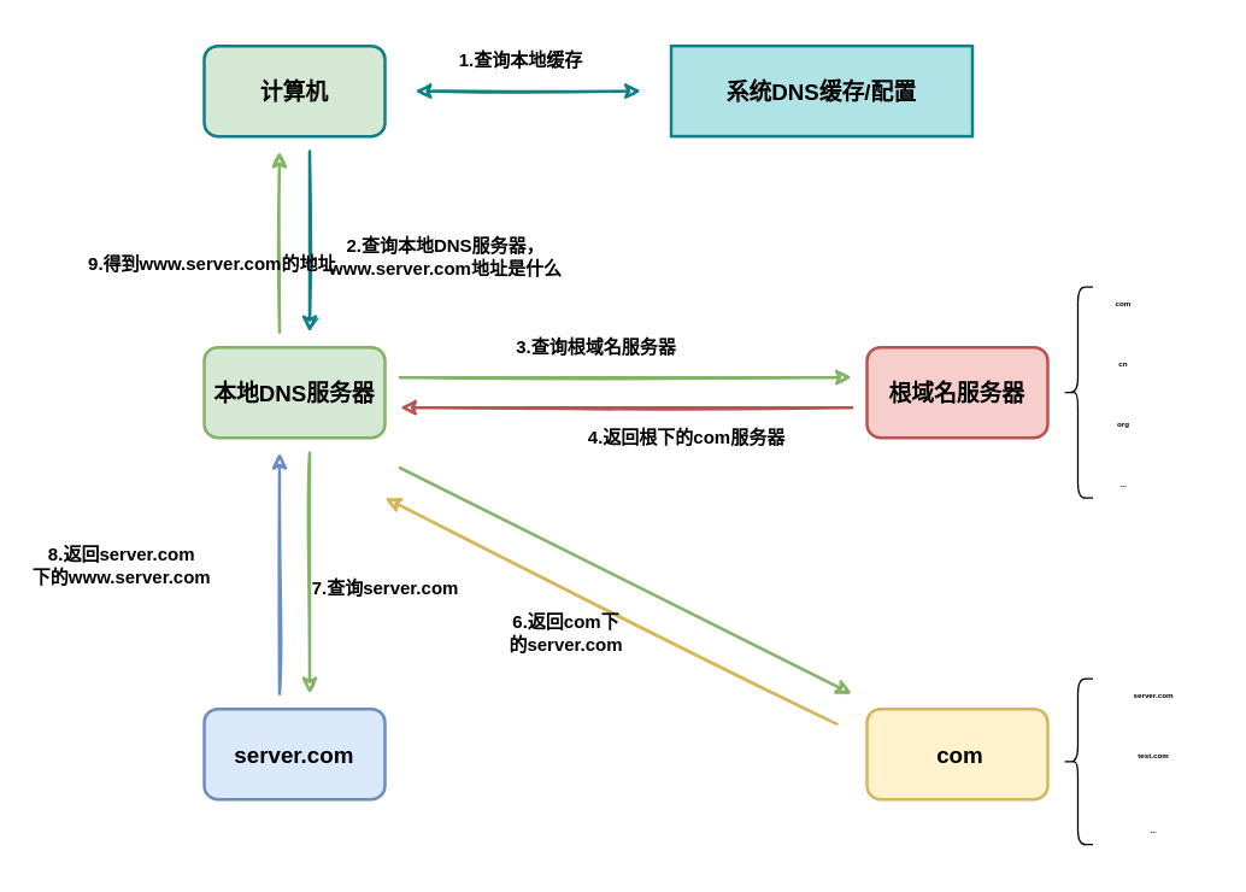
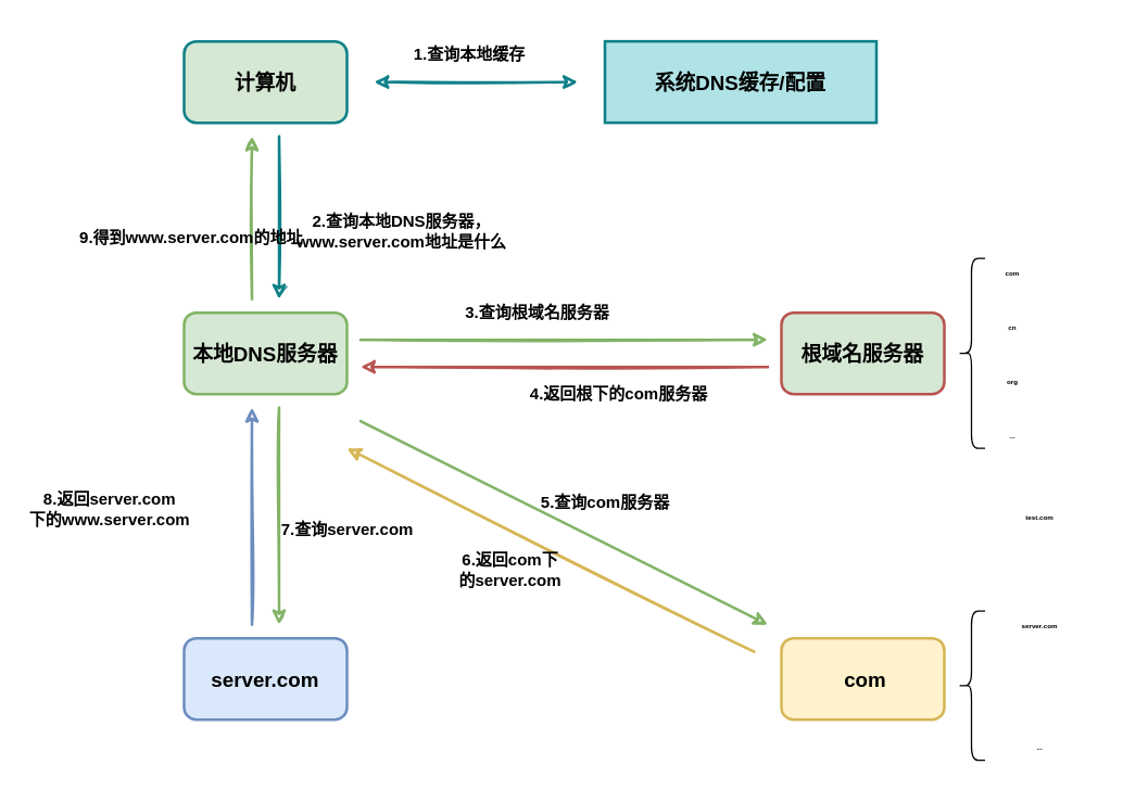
- <mxCell id="2" value="根域名服务器" style="rounded=1;whiteSpace=wrap;html=1;strokeWidth=2;fillWeight=4;hachureGap=8;hachureAngle=45;fillColor=#f8cecc;strokeColor=#b85450;fontSize=15;fontStyle=1" vertex="1" parent="1"><mxGeometry x="575" y="230" width="120" height="60" as="geometry" /></mxCell>
+ <mxCell id="2" value="根域名服务器" style="rounded=1;whiteSpace=wrap;html=1;strokeWidth=2;fillWeight=4;hachureGap=8;hachureAngle=45;fillColor=#d5e8d4;strokeColor=#b85450;fontSize=15;fontStyle=1;" vertex="1" parent="1"><mxGeometry x="575" y="230" width="120" height="60" as="geometry" /></mxCell>
+ <mxCell id="21" value="5.查询com服务器" style="text;strokeColor=none;fillColor=none;html=1;fontSize=12;fontStyle=1;verticalAlign=middle;align=center;sketch=0;" vertex="1" parent="1"><mxGeometry x="385" y="350" width="120" height="40" as="geometry" /></mxCell>
- <mxCell id="32" value="test.com" style="text;strokeColor=none;fillColor=none;html=1;fontSize=5;fontStyle=1;verticalAlign=middle;align=center;sketch=0;" vertex="1" parent="1"><mxGeometry x="725" y="480" width="80" height="40" as="geometry" /></mxCell>
+ <mxCell id="32" value="test.com" style="text;strokeColor=none;fillColor=none;html=1;fontSize=5;fontStyle=1;verticalAlign=middle;align=center;sketch=0;" vertex="1" parent="1"><mxGeometry x="725" y="360" width="80" height="40" as="geometry" /></mxCell>
